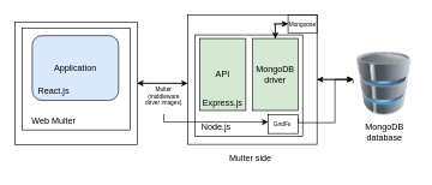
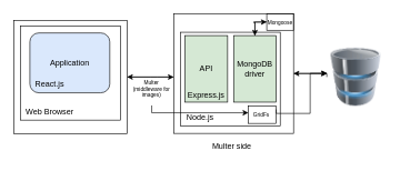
- <mxCell id="24" value="Multer (middleware driver images)" style="text;html=1;strokeColor=none;fillColor=none;align=center;verticalAlign=middle;whiteSpace=wrap;rounded=0;fontSize=8;" vertex="1" parent="1"><mxGeometry x="197" y="119" width="60" height="30" as="geometry" /></mxCell>
+ <mxCell id="24" value="Multer (middleware for images)" style="text;html=1;strokeColor=none;fillColor=none;align=center;verticalAlign=middle;whiteSpace=wrap;rounded=0;fontSize=8;" vertex="1" parent="1"><mxGeometry x="197" y="119" width="60" height="30" as="geometry" /></mxCell>
- <mxCell id="13" value="Web Multer" style="text;html=1;strokeColor=none;fillColor=none;align=center;verticalAlign=middle;whiteSpace=wrap;rounded=0;" parent="1" vertex="1"><mxGeometry x="24" y="153" width="100" height="30" as="geometry" /></mxCell>
+ <mxCell id="13" value="Web Browser" style="text;html=1;strokeColor=none;fillColor=none;align=center;verticalAlign=middle;whiteSpace=wrap;rounded=0;" parent="1" vertex="1"><mxGeometry x="24" y="153" width="100" height="30" as="geometry" /></mxCell>
- <mxCell id="9" value="MongoDB&lt;br&gt;database" style="text;html=1;strokeColor=none;fillColor=none;align=center;verticalAlign=middle;whiteSpace=wrap;rounded=0;" parent="1" vertex="1"><mxGeometry x="503.75" y="169" width="60" height="30" as="geometry" /></mxCell>
